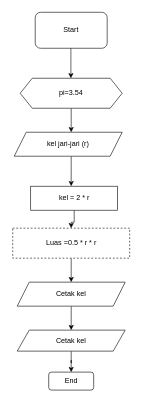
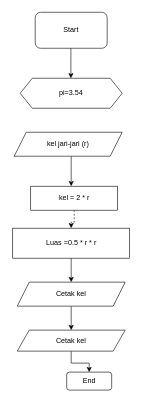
- <mxCell id="4" value="" style="edgeStyle=orthogonalEdgeStyle;rounded=0;orthogonalLoop=1;jettySize=auto;html=1;" edge="1" parent="1" source="5" target="7"><mxGeometry relative="1" as="geometry"><Array as="points"><mxPoint x="118" y="210" /><mxPoint x="118" y="210" /></Array></mxGeometry></mxCell>
- <mxCell id="8" value="" style="edgeStyle=orthogonalEdgeStyle;rounded=0;orthogonalLoop=1;jettySize=auto;html=1;" edge="1" parent="1" source="9" target="11"><mxGeometry relative="1" as="geometry" /></mxCell>
+ <mxCell id="8" value="" style="edgeStyle=orthogonalEdgeStyle;rounded=0;orthogonalLoop=1;jettySize=auto;html=1;dashed=1;" edge="1" parent="1" source="9" target="11"><mxGeometry relative="1" as="geometry" /></mxCell>
- <mxCell id="11" value="Luas =0.5 * r * r" style="rounded=0;whiteSpace=wrap;html=1;dashed=1;" vertex="1" parent="1"><mxGeometry x="20.5" y="380" width="195" height="50" as="geometry" /></mxCell>
+ <mxCell id="11" value="Luas =0.5 * r * r" style="rounded=0;whiteSpace=wrap;html=1;" vertex="1" parent="1"><mxGeometry x="20.5" y="380" width="195" height="50" as="geometry" /></mxCell>
- <mxCell id="16" value="End" style="rounded=1;whiteSpace=wrap;html=1;" vertex="1" parent="1"><mxGeometry x="80.5" y="620" width="75" height="30" as="geometry" /></mxCell>
+ <mxCell id="16" value="End" style="rounded=1;whiteSpace=wrap;html=1;" vertex="1" parent="1"><mxGeometry x="110.5" y="620" width="75" height="30" as="geometry" /></mxCell>
